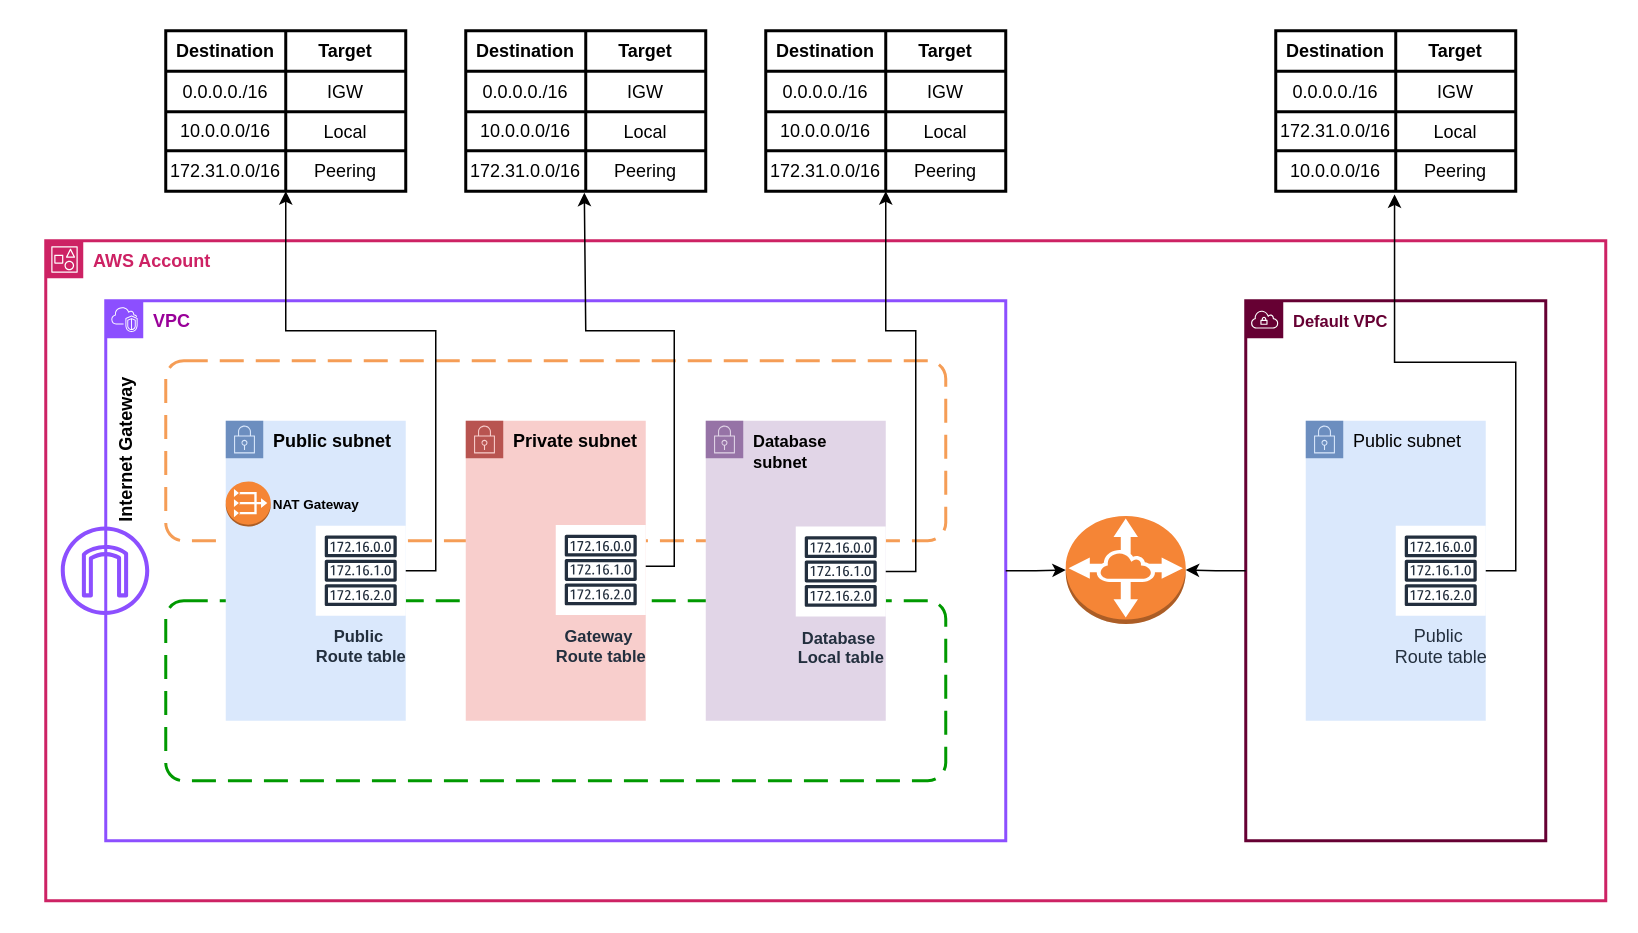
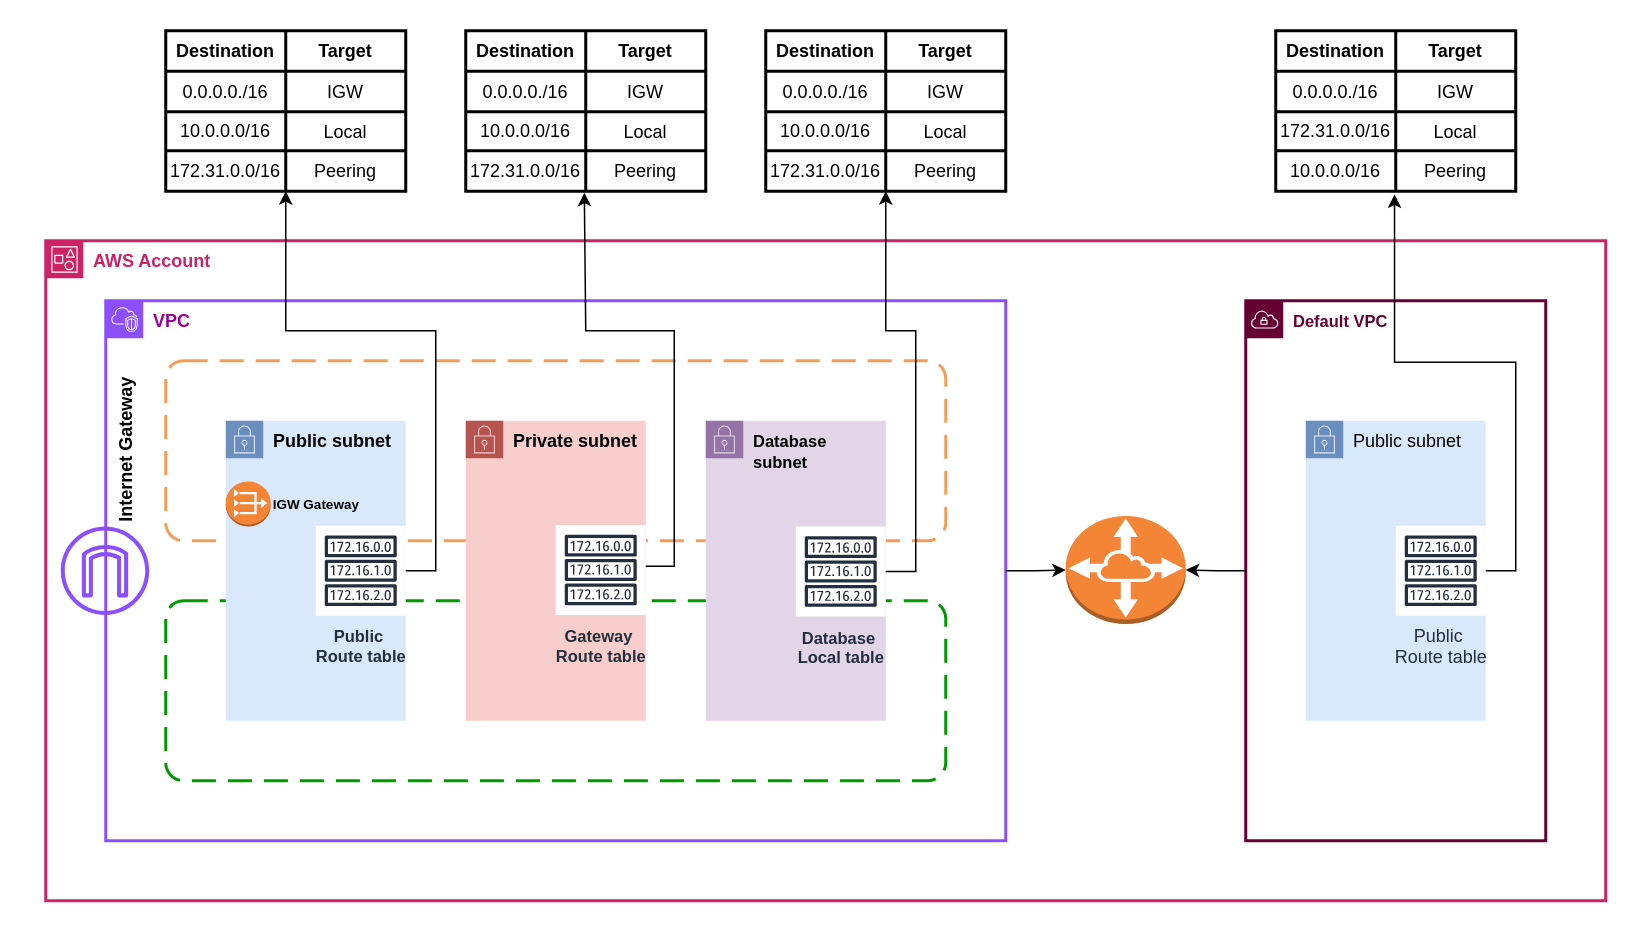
- <mxCell id="13" value="&lt;b&gt;&lt;font style=&quot;font-size: 9px;&quot;&gt;NAT Gateway&lt;/font&gt;&lt;/b&gt;" style="text;html=1;align=center;verticalAlign=middle;resizable=0;points=[];autosize=1;strokeColor=none;fillColor=none;" vertex="1" parent="11"><mxGeometry x="20" y="39.5" width="80" height="30" as="geometry" /></mxCell>
+ <mxCell id="13" value="&lt;b&gt;&lt;font style=&quot;font-size: 9px;&quot;&gt;IGW Gateway&lt;/font&gt;&lt;/b&gt;" style="text;html=1;align=center;verticalAlign=middle;resizable=0;points=[];autosize=1;strokeColor=none;fillColor=none;" vertex="1" parent="11"><mxGeometry x="20" y="39.5" width="80" height="30" as="geometry" /></mxCell>
